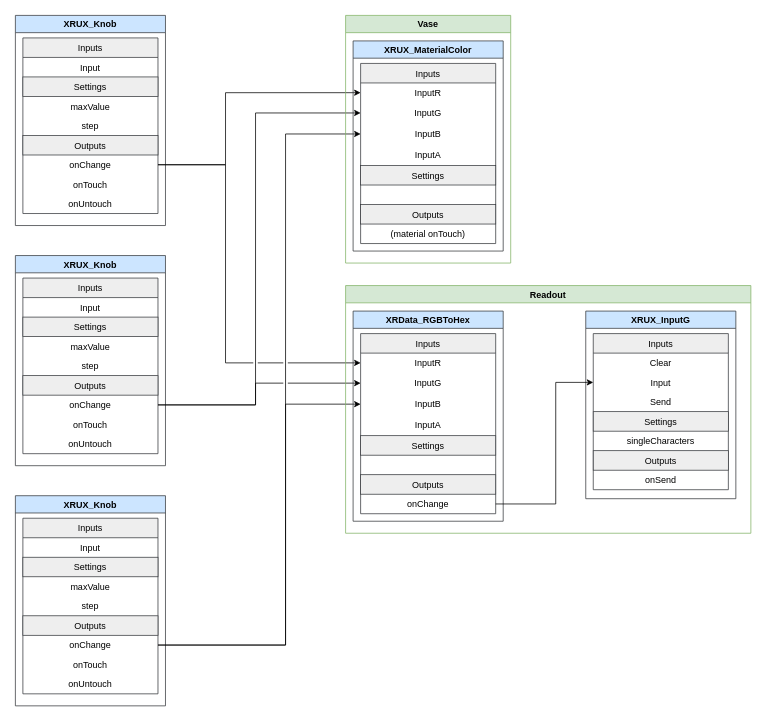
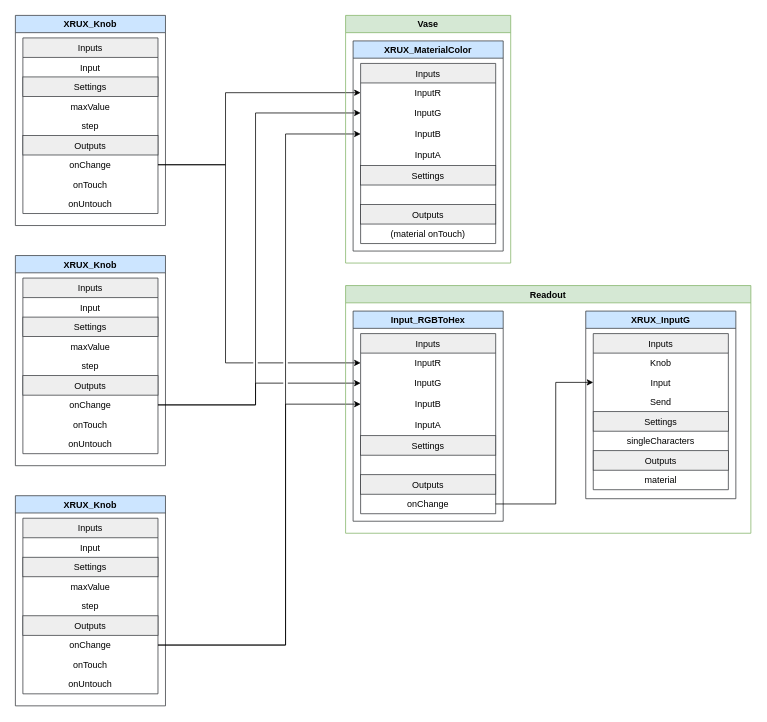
- <mxCell id="50" value="XRData_RGBToHex" style="swimlane;resizeHeight=0;fillColor=#cce5ff;strokeColor=#36393d;" parent="49" vertex="1"><mxGeometry x="10" y="34" width="200" height="280" as="geometry" /></mxCell>
+ <mxCell id="50" value="Input_RGBToHex" style="swimlane;resizeHeight=0;fillColor=#cce5ff;strokeColor=#36393d;" parent="49" vertex="1"><mxGeometry x="10" y="34" width="200" height="280" as="geometry" /></mxCell>
- <mxCell id="62" value="Clear" style="text;strokeColor=none;fillColor=none;align=center;verticalAlign=top;spacingLeft=4;spacingRight=4;overflow=hidden;rotatable=0;points=[[0,0.5],[1,0.5]];portConstraint=eastwest;imageAlign=center;" parent="61" vertex="1"><mxGeometry y="26" width="180" height="26" as="geometry" /></mxCell>
+ <mxCell id="62" value="Knob" style="text;strokeColor=none;fillColor=none;align=center;verticalAlign=top;spacingLeft=4;spacingRight=4;overflow=hidden;rotatable=0;points=[[0,0.5],[1,0.5]];portConstraint=eastwest;imageAlign=center;" parent="61" vertex="1"><mxGeometry y="26" width="180" height="26" as="geometry" /></mxCell>
- <mxCell id="68" value="onSend" style="text;strokeColor=none;fillColor=none;align=center;verticalAlign=top;spacingLeft=4;spacingRight=4;overflow=hidden;rotatable=0;points=[[0,0.5],[1,0.5]];portConstraint=eastwest;imageAlign=center;" parent="61" vertex="1"><mxGeometry y="182" width="180" height="26" as="geometry" /></mxCell>
+ <mxCell id="68" value="material" style="text;strokeColor=none;fillColor=none;align=center;verticalAlign=top;spacingLeft=4;spacingRight=4;overflow=hidden;rotatable=0;points=[[0,0.5],[1,0.5]];portConstraint=eastwest;imageAlign=center;" parent="61" vertex="1"><mxGeometry y="182" width="180" height="26" as="geometry" /></mxCell>
